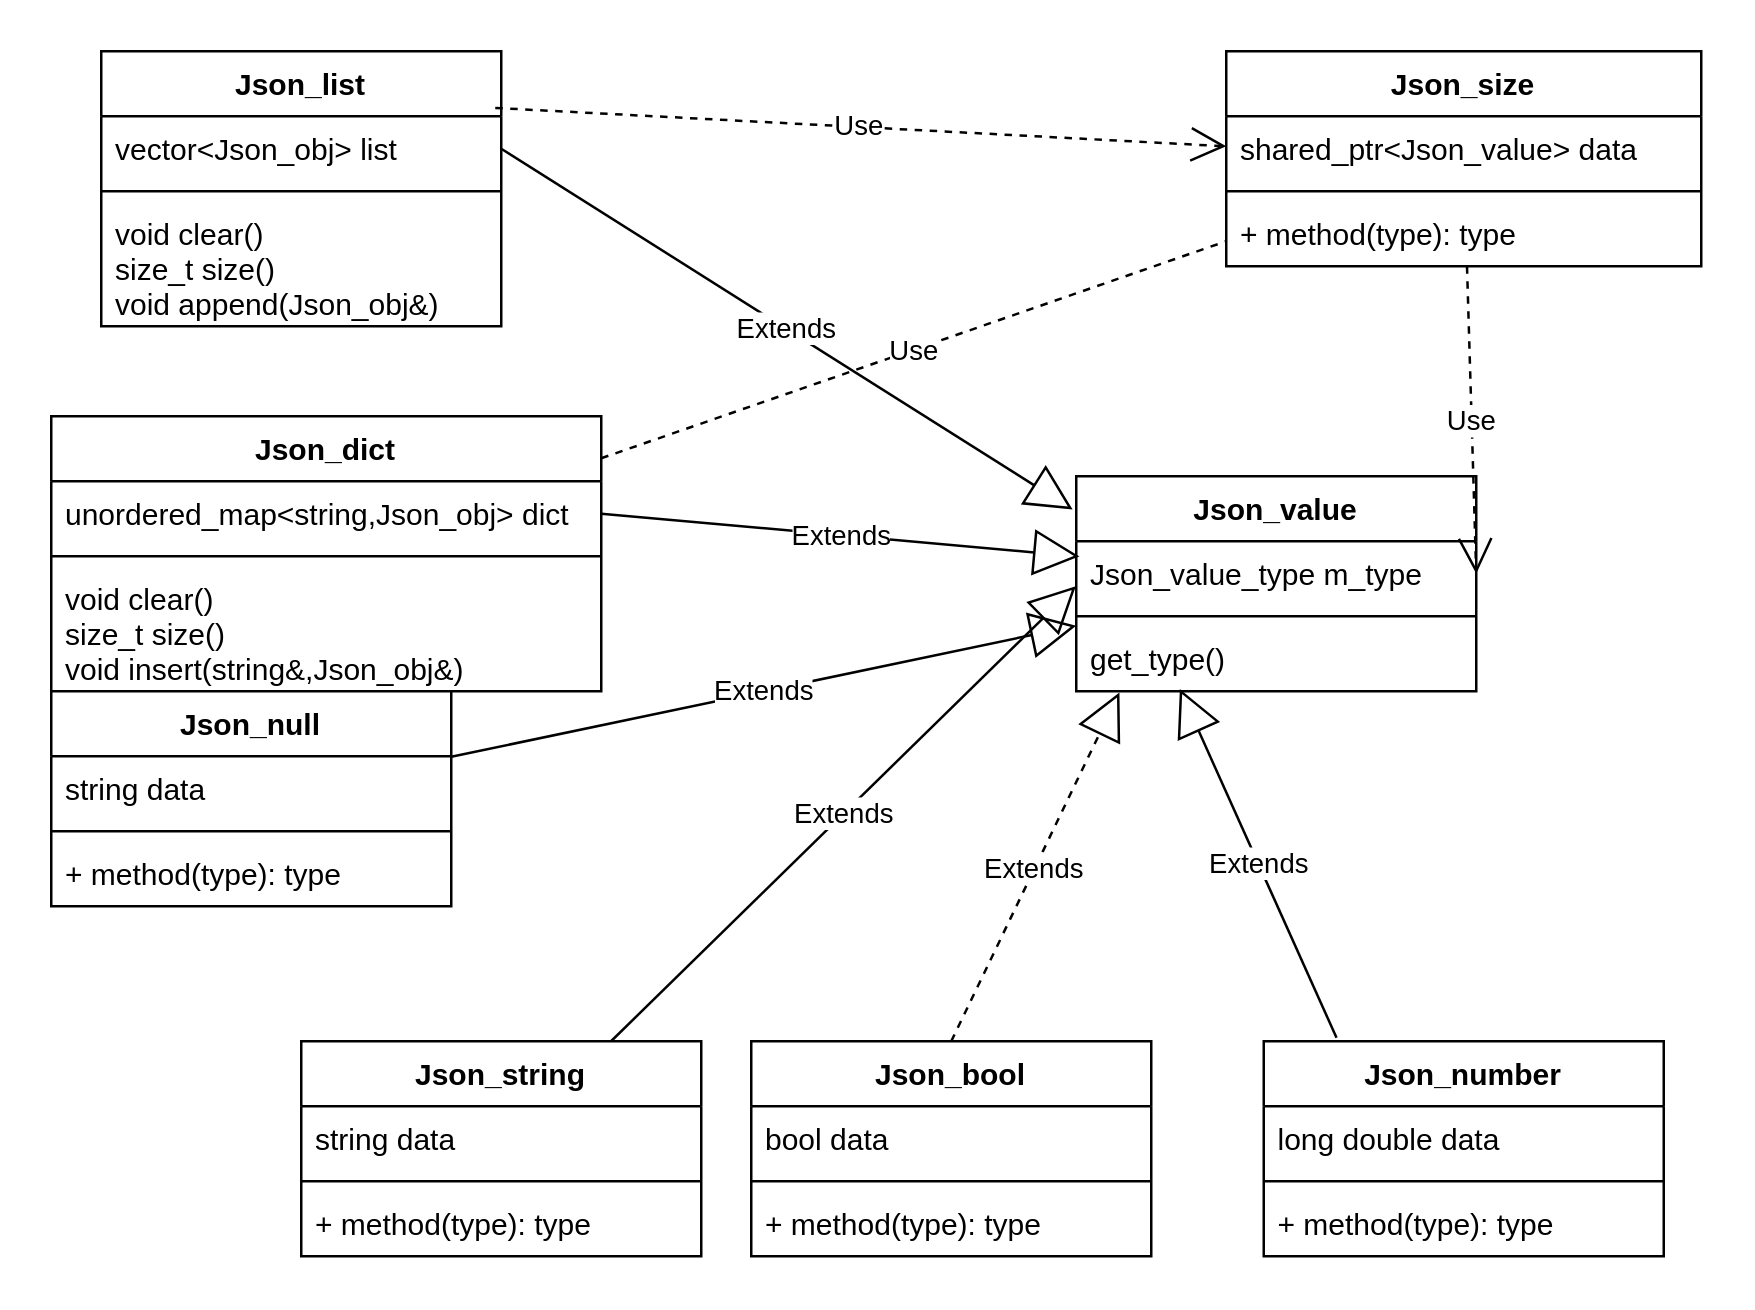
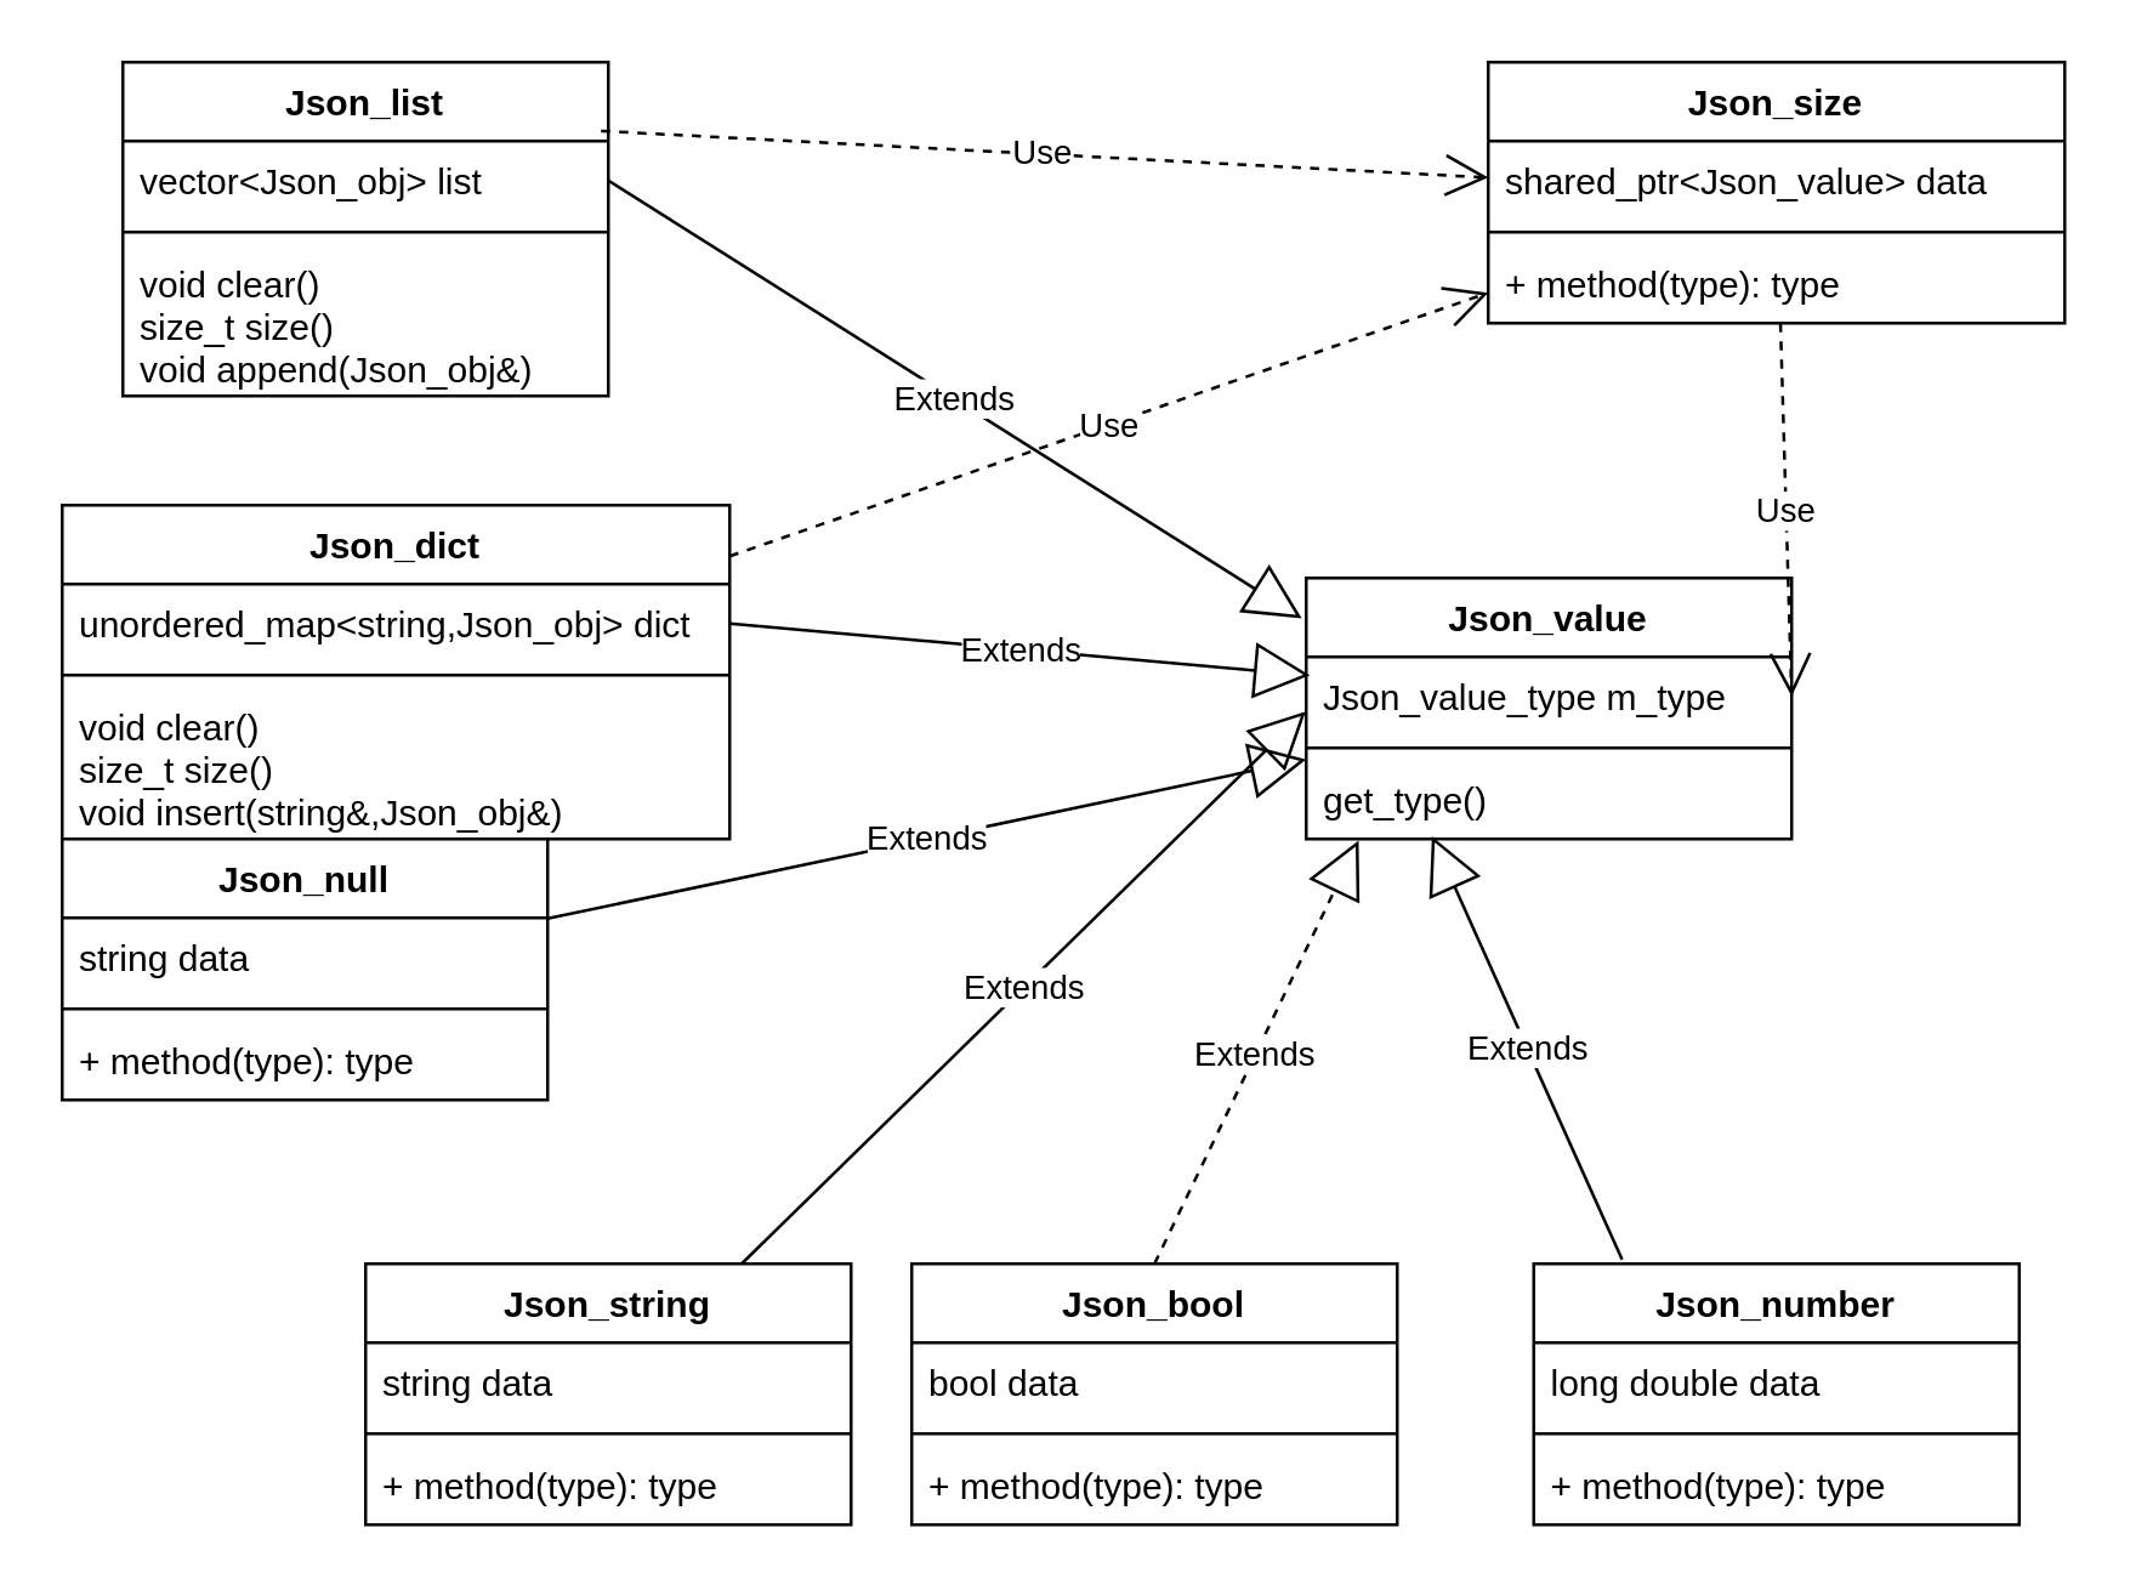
- <mxCell id="42" value="Use" style="endArrow=none;endSize=12;dashed=1;html=1;" edge="1" parent="1" source="10" target="36"><mxGeometry width="160" relative="1" as="geometry"><mxPoint x="127.6" y="28.672" as="sourcePoint" /><mxPoint x="460" y="98.922" as="targetPoint" /></mxGeometry></mxCell>
+ <mxCell id="42" value="Use" style="endArrow=open;endSize=12;dashed=1;html=1;" edge="1" parent="1" source="10" target="36"><mxGeometry width="160" relative="1" as="geometry"><mxPoint x="127.6" y="28.672" as="sourcePoint" /><mxPoint x="460" y="98.922" as="targetPoint" /></mxGeometry></mxCell>
